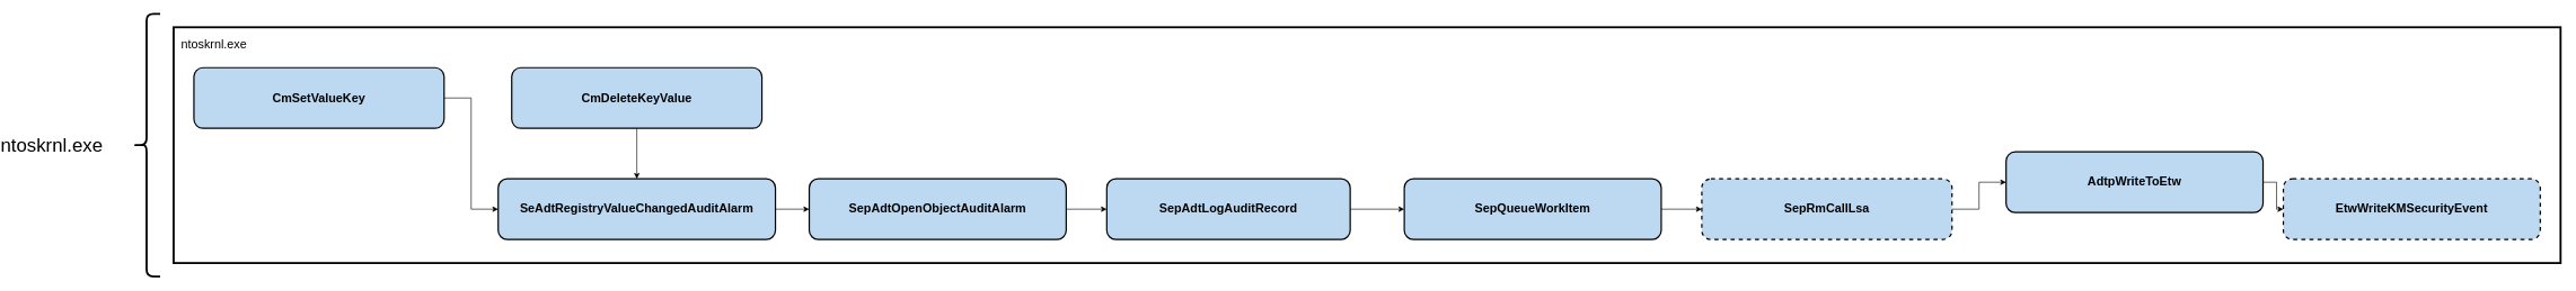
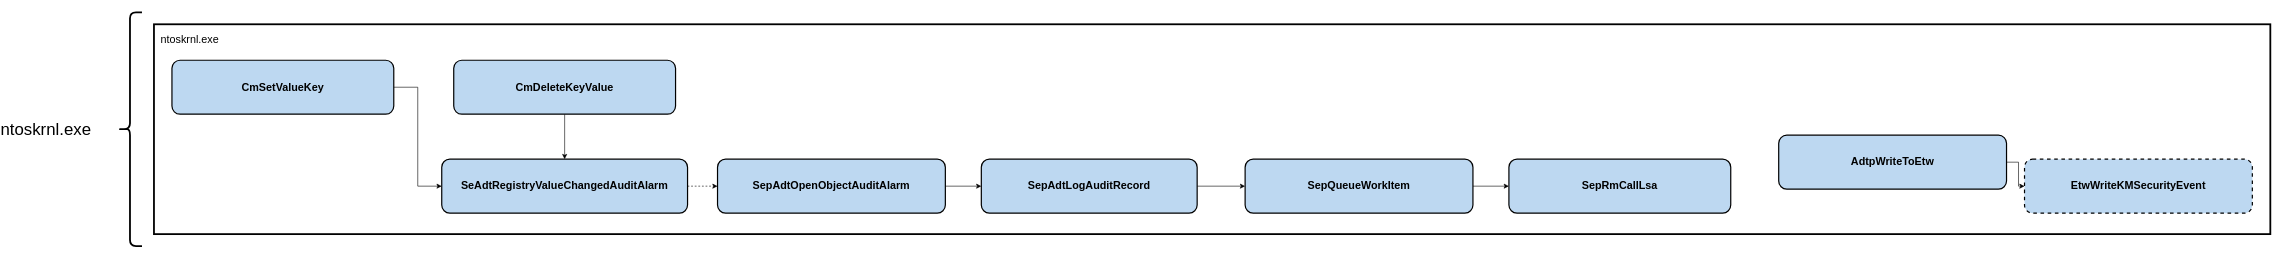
- <mxCell id="12" style="edgeStyle=orthogonalEdgeStyle;rounded=0;orthogonalLoop=1;jettySize=auto;html=1;exitX=1;exitY=0.5;exitDx=0;exitDy=0;entryX=0;entryY=0.5;entryDx=0;entryDy=0;" edge="1" parent="1" source="13" target="11"><mxGeometry relative="1" as="geometry" /></mxCell>
+ <mxCell id="12" style="edgeStyle=orthogonalEdgeStyle;rounded=0;orthogonalLoop=1;jettySize=auto;html=1;exitX=1;exitY=0.5;exitDx=0;exitDy=0;entryX=0;entryY=0.5;entryDx=0;entryDy=0;dashed=1;" edge="1" parent="1" source="13" target="11"><mxGeometry relative="1" as="geometry" /></mxCell>
- <mxCell id="7" value="&lt;b&gt;SepRmCallLsa&lt;/b&gt;" style="rounded=1;whiteSpace=wrap;html=1;fontSize=18;strokeWidth=2;fillColor=#BDD8F1;dashed=1;" vertex="1" parent="1"><mxGeometry x="2490" y="265" width="370" height="90" as="geometry" /></mxCell>
+ <mxCell id="7" value="&lt;b&gt;SepRmCallLsa&lt;/b&gt;" style="rounded=1;whiteSpace=wrap;html=1;fontSize=18;strokeWidth=2;fillColor=#BDD8F1;" vertex="1" parent="1"><mxGeometry x="2490" y="265" width="370" height="90" as="geometry" /></mxCell>
- <mxCell id="6" style="edgeStyle=orthogonalEdgeStyle;rounded=0;orthogonalLoop=1;jettySize=auto;html=1;entryX=0;entryY=0.5;entryDx=0;entryDy=0;" edge="1" parent="1" source="7" target="17"><mxGeometry relative="1" as="geometry" /></mxCell>
